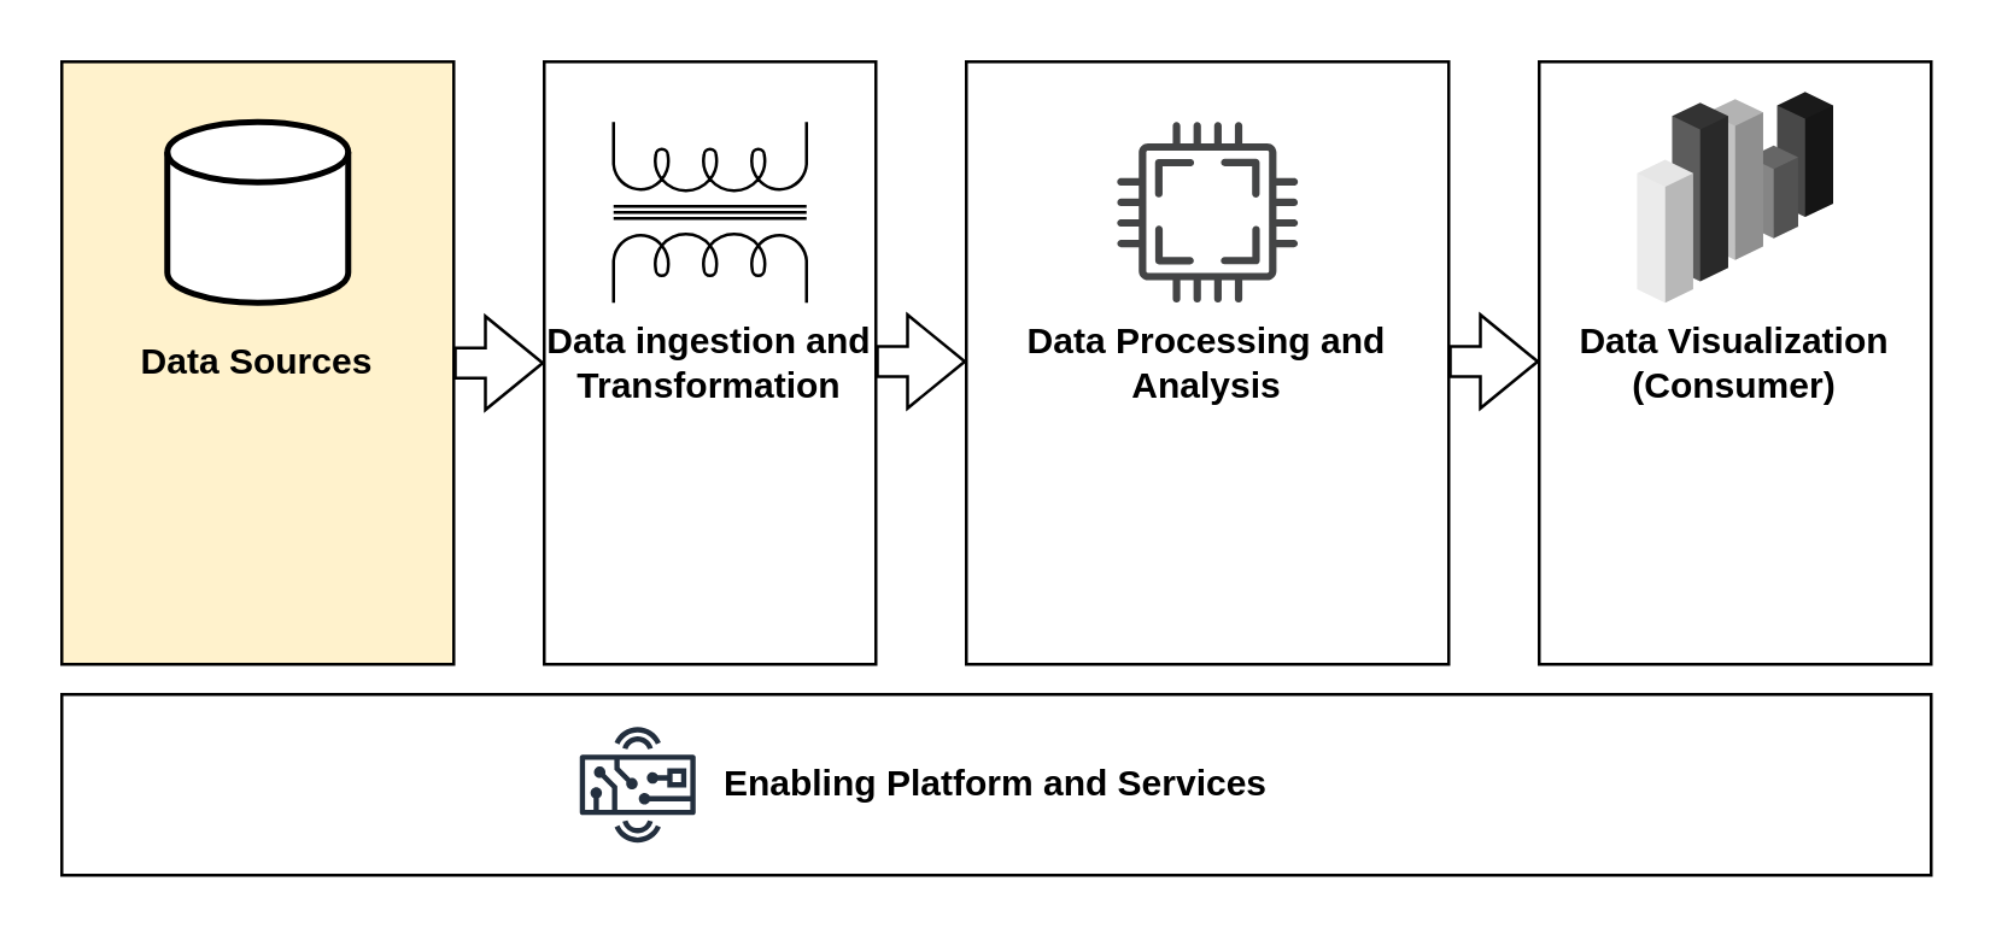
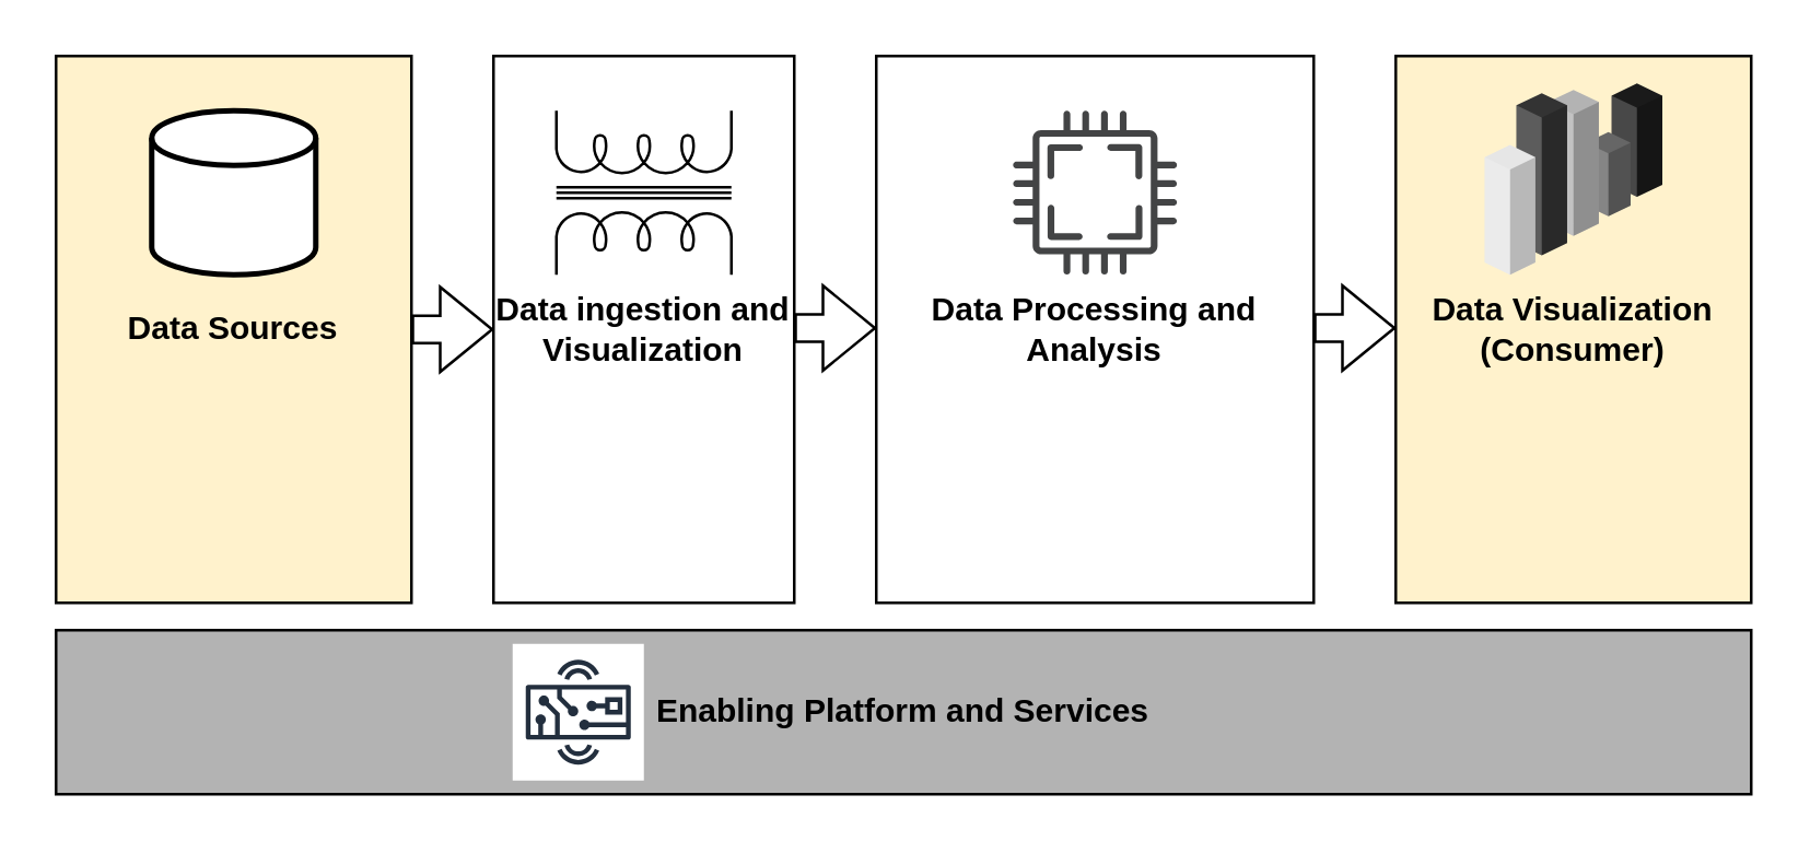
- <mxCell id="2" value="Data ingestion and Transformation" style="rounded=0;whiteSpace=wrap;html=1;fontStyle=1" vertex="1" parent="1"><mxGeometry x="180" y="20" width="110" height="200" as="geometry" /></mxCell>
+ <mxCell id="2" value="Data ingestion and Visualization" style="rounded=0;whiteSpace=wrap;html=1;fontStyle=1" vertex="1" parent="1"><mxGeometry x="180" y="20" width="110" height="200" as="geometry" /></mxCell>
- <mxCell id="5" value="Data Visualization&lt;br&gt;(Consumer)" style="rounded=0;whiteSpace=wrap;html=1;fontStyle=1" vertex="1" parent="1"><mxGeometry x="510" y="20" width="130" height="200" as="geometry" /></mxCell>
+ <mxCell id="5" value="Data Visualization&lt;br&gt;(Consumer)" style="rounded=0;whiteSpace=wrap;html=1;fontStyle=1;fillColor=#fff2cc;" vertex="1" parent="1"><mxGeometry x="510" y="20" width="130" height="200" as="geometry" /></mxCell>
- <mxCell id="6" value="Enabling Platform and Services" style="rounded=0;whiteSpace=wrap;html=1;fontStyle=1" vertex="1" parent="1"><mxGeometry x="20" y="230" width="620" height="60" as="geometry" /></mxCell>
+ <mxCell id="6" value="Enabling Platform and Services" style="rounded=0;whiteSpace=wrap;html=1;fontStyle=1;fillColor=#b3b3b3;" vertex="1" parent="1"><mxGeometry x="20" y="230" width="620" height="60" as="geometry" /></mxCell>
